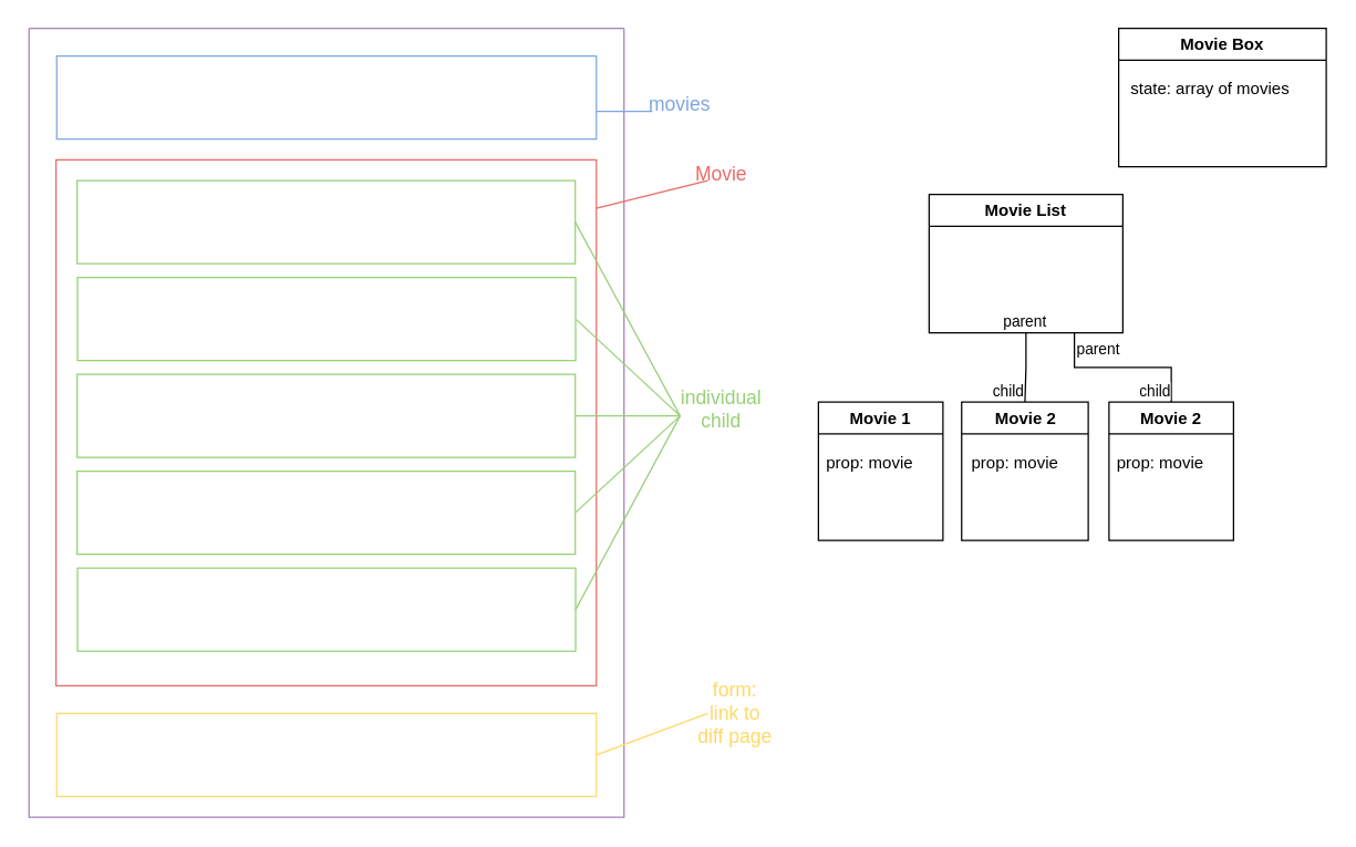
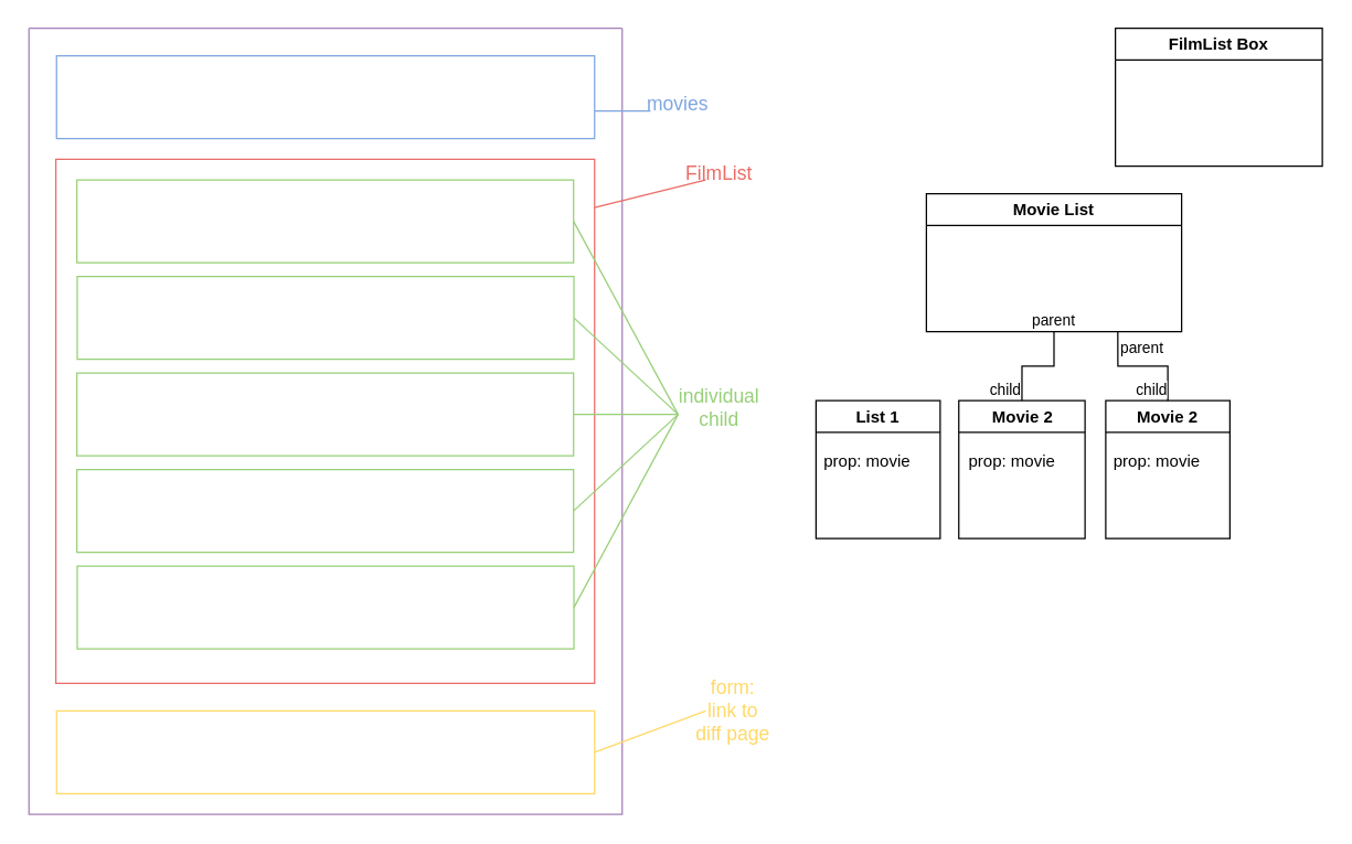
- <mxCell id="23" value="Movie Box" style="swimlane;whiteSpace=wrap;html=1;strokeWidth=1;" parent="1" vertex="1"><mxGeometry x="808" y="20" width="150" height="100" as="geometry" /></mxCell>
+ <mxCell id="23" value="FilmList Box" style="swimlane;whiteSpace=wrap;html=1;strokeWidth=1;" parent="1" vertex="1"><mxGeometry x="808" y="20" width="150" height="100" as="geometry" /></mxCell>
- <mxCell id="24" value="state: array of movies" style="text;strokeColor=none;fillColor=none;align=left;verticalAlign=top;spacingLeft=4;spacingRight=4;overflow=hidden;rotatable=0;points=[[0,0.5],[1,0.5]];portConstraint=eastwest;strokeWidth=1;" parent="23" vertex="1"><mxGeometry x="3" y="30" width="147" height="26" as="geometry" /></mxCell>
- <mxCell id="12" value="Movie" style="text;html=1;strokeColor=none;fillColor=none;align=center;verticalAlign=middle;whiteSpace=wrap;rounded=0;glass=1;fontColor=#EA6B66;opacity=0;fontSize=14;" parent="1" vertex="1"><mxGeometry x="491" y="110" width="60" height="30" as="geometry" /></mxCell>
+ <mxCell id="12" value="FilmList" style="text;html=1;strokeColor=none;fillColor=none;align=center;verticalAlign=middle;whiteSpace=wrap;rounded=0;glass=1;fontColor=#EA6B66;opacity=0;fontSize=14;" parent="1" vertex="1"><mxGeometry x="491" y="110" width="60" height="30" as="geometry" /></mxCell>
- <mxCell id="25" value="Movie List" style="swimlane;whiteSpace=wrap;html=1;strokeWidth=1;" parent="1" vertex="1"><mxGeometry x="671" y="140" width="140" height="100" as="geometry" /></mxCell>
+ <mxCell id="25" value="Movie List" style="swimlane;whiteSpace=wrap;html=1;strokeWidth=1;" parent="1" vertex="1"><mxGeometry x="671" y="140" width="185" height="100" as="geometry" /></mxCell>
- <mxCell id="26" value="Movie 1" style="swimlane;whiteSpace=wrap;html=1;strokeWidth=1;" parent="1" vertex="1"><mxGeometry x="591" y="290" width="90" height="100" as="geometry" /></mxCell>
+ <mxCell id="26" value="List 1" style="swimlane;whiteSpace=wrap;html=1;strokeWidth=1;" parent="1" vertex="1"><mxGeometry x="591" y="290" width="90" height="100" as="geometry" /></mxCell>
